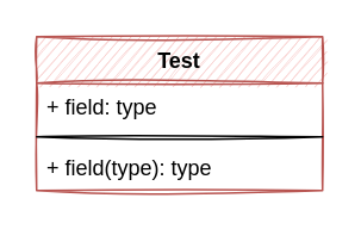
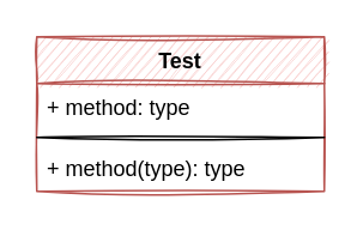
- <mxCell id="3" value="+ field: type" style="text;strokeColor=none;fillColor=none;align=left;verticalAlign=top;spacingLeft=4;spacingRight=4;overflow=hidden;rotatable=0;points=[[0,0.5],[1,0.5]];portConstraint=eastwest;sketch=1;" parent="2" vertex="1"><mxGeometry y="26" width="160" height="26" as="geometry" /></mxCell>
+ <mxCell id="3" value="+ method: type" style="text;strokeColor=none;fillColor=none;align=left;verticalAlign=top;spacingLeft=4;spacingRight=4;overflow=hidden;rotatable=0;points=[[0,0.5],[1,0.5]];portConstraint=eastwest;sketch=1;" parent="2" vertex="1"><mxGeometry y="26" width="160" height="26" as="geometry" /></mxCell>
- <mxCell id="5" value="+ field(type): type" style="text;strokeColor=none;fillColor=none;align=left;verticalAlign=top;spacingLeft=4;spacingRight=4;overflow=hidden;rotatable=0;points=[[0,0.5],[1,0.5]];portConstraint=eastwest;sketch=1;" parent="2" vertex="1"><mxGeometry y="60" width="160" height="26" as="geometry" /></mxCell>
+ <mxCell id="5" value="+ method(type): type" style="text;strokeColor=none;fillColor=none;align=left;verticalAlign=top;spacingLeft=4;spacingRight=4;overflow=hidden;rotatable=0;points=[[0,0.5],[1,0.5]];portConstraint=eastwest;sketch=1;" parent="2" vertex="1"><mxGeometry y="60" width="160" height="26" as="geometry" /></mxCell>
